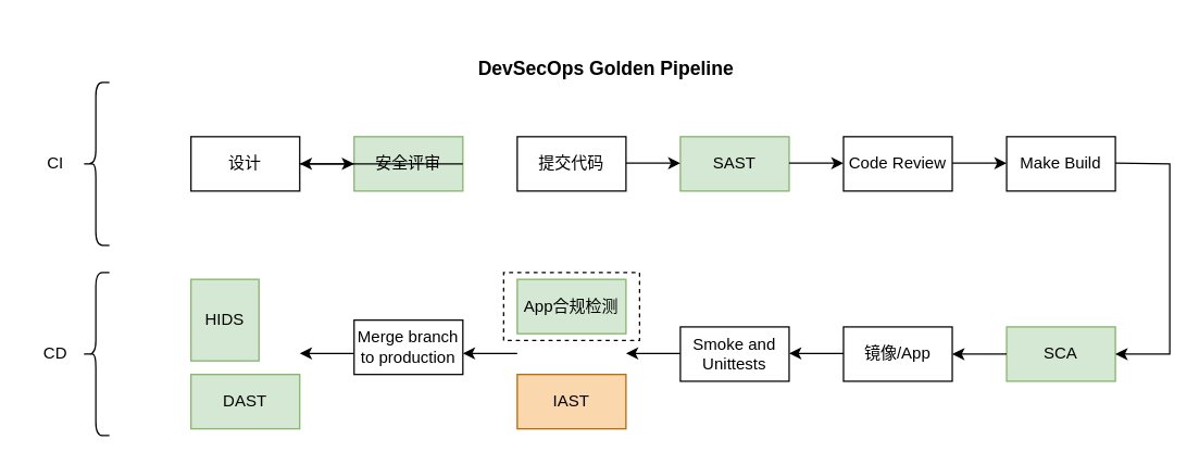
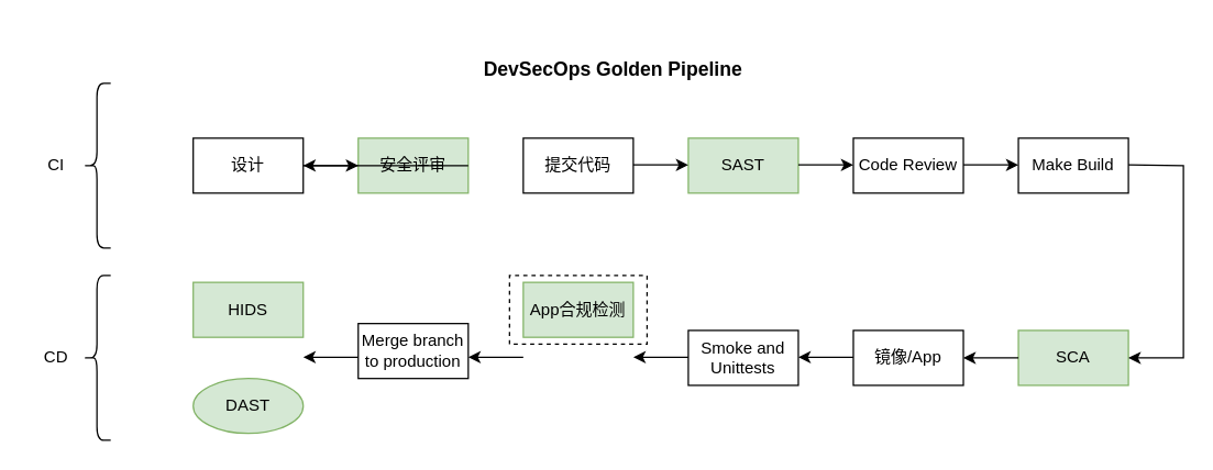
- <mxCell id="12" value="HIDS" style="rounded=0;whiteSpace=wrap;html=1;fillColor=#d5e8d4;strokeColor=#82b366;" vertex="1" parent="1"><mxGeometry x="140" y="205" width="50" height="60" as="geometry" /></mxCell>
+ <mxCell id="12" value="HIDS" style="rounded=0;whiteSpace=wrap;html=1;fillColor=#d5e8d4;strokeColor=#82b366;" vertex="1" parent="1"><mxGeometry x="140" y="205" width="80" height="40" as="geometry" /></mxCell>
- <mxCell id="13" value="DAST" style="rounded=0;whiteSpace=wrap;html=1;fillColor=#d5e8d4;strokeColor=#82b366;" vertex="1" parent="1"><mxGeometry x="140" y="275" width="80" height="40" as="geometry" /></mxCell>
+ <mxCell id="13" value="DAST" style="ellipse;whiteSpace=wrap;html=1;fillColor=#d5e8d4;strokeColor=#82b366;" vertex="1" parent="1"><mxGeometry x="140" y="275" width="80" height="40" as="geometry" /></mxCell>
- <mxCell id="10" value="IAST" style="rounded=0;whiteSpace=wrap;html=1;fillColor=#fad7ac;strokeColor=#b46504;" vertex="1" parent="1"><mxGeometry x="380" y="275" width="80" height="40" as="geometry" /></mxCell>
